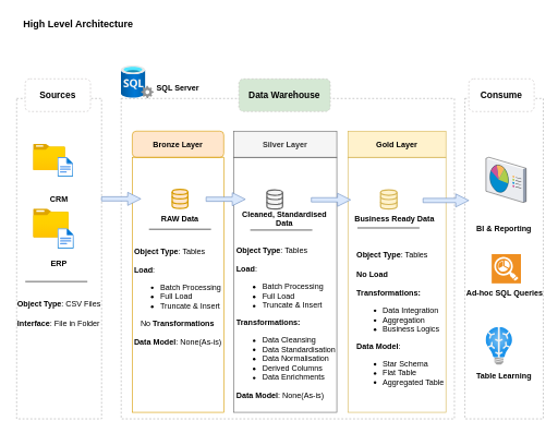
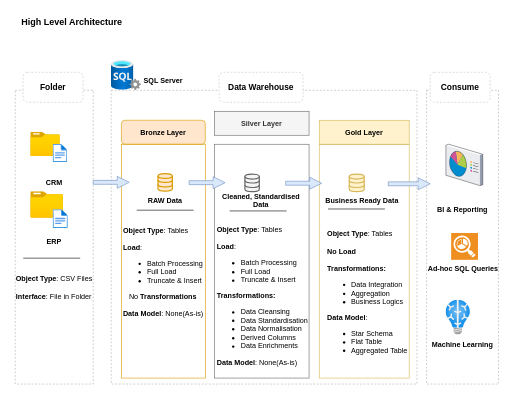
- <mxCell id="3" value="&lt;font&gt;&lt;b style=&quot;&quot;&gt;Sources&lt;/b&gt;&lt;/font&gt;" style="rounded=1;whiteSpace=wrap;html=1;dashed=1;strokeColor=light-dark(#c7c2c2, #ededed);fontSize=14;" vertex="1" parent="1"><mxGeometry x="38" y="120" width="100" height="50" as="geometry" /></mxCell>
+ <mxCell id="3" value="&lt;font&gt;&lt;b style=&quot;&quot;&gt;Folder&lt;/b&gt;&lt;/font&gt;" style="rounded=1;whiteSpace=wrap;html=1;dashed=1;strokeColor=light-dark(#c7c2c2, #ededed);fontSize=14;" vertex="1" parent="1"><mxGeometry x="38" y="120" width="100" height="50" as="geometry" /></mxCell>
- <mxCell id="5" value="&lt;font&gt;&lt;b style=&quot;&quot;&gt;Data Warehouse&lt;/b&gt;&lt;/font&gt;" style="rounded=1;whiteSpace=wrap;html=1;dashed=1;strokeColor=light-dark(#c7c2c2, #ededed);fontSize=14;fillColor=#d5e8d4;" vertex="1" parent="1"><mxGeometry x="365" y="120" width="140" height="50" as="geometry" /></mxCell>
+ <mxCell id="5" value="&lt;font&gt;&lt;b style=&quot;&quot;&gt;Data Warehouse&lt;/b&gt;&lt;/font&gt;" style="rounded=1;whiteSpace=wrap;html=1;dashed=1;strokeColor=light-dark(#c7c2c2, #ededed);fontSize=14;" vertex="1" parent="1"><mxGeometry x="365" y="120" width="140" height="50" as="geometry" /></mxCell>
- <mxCell id="10" value="&lt;b&gt;&lt;font style=&quot;font-size: 12px;&quot;&gt;Silver Layer&lt;/font&gt;&lt;/b&gt;" style="rounded=0;whiteSpace=wrap;html=1;fillColor=#f5f5f5;strokeColor=#666666;fontColor=#333333;fontSize=14;" vertex="1" parent="1"><mxGeometry x="357" y="200" width="158" height="40" as="geometry" /></mxCell>
+ <mxCell id="10" value="&lt;b&gt;&lt;font style=&quot;font-size: 12px;&quot;&gt;Silver Layer&lt;/font&gt;&lt;/b&gt;" style="rounded=0;whiteSpace=wrap;html=1;fillColor=#f5f5f5;strokeColor=#666666;fontColor=#333333;fontSize=14;" vertex="1" parent="1"><mxGeometry x="357" y="185" width="158" height="40" as="geometry" /></mxCell>
- <mxCell id="45" value="&lt;b&gt;Table Learning&lt;/b&gt;" style="text;html=1;align=center;verticalAlign=middle;whiteSpace=wrap;rounded=0;" vertex="1" parent="1"><mxGeometry x="716" y="560" width="110" height="30" as="geometry" /></mxCell>
+ <mxCell id="45" value="&lt;b&gt;Machine Learning&lt;/b&gt;" style="text;html=1;align=center;verticalAlign=middle;whiteSpace=wrap;rounded=0;" vertex="1" parent="1"><mxGeometry x="716" y="560" width="110" height="30" as="geometry" /></mxCell>
